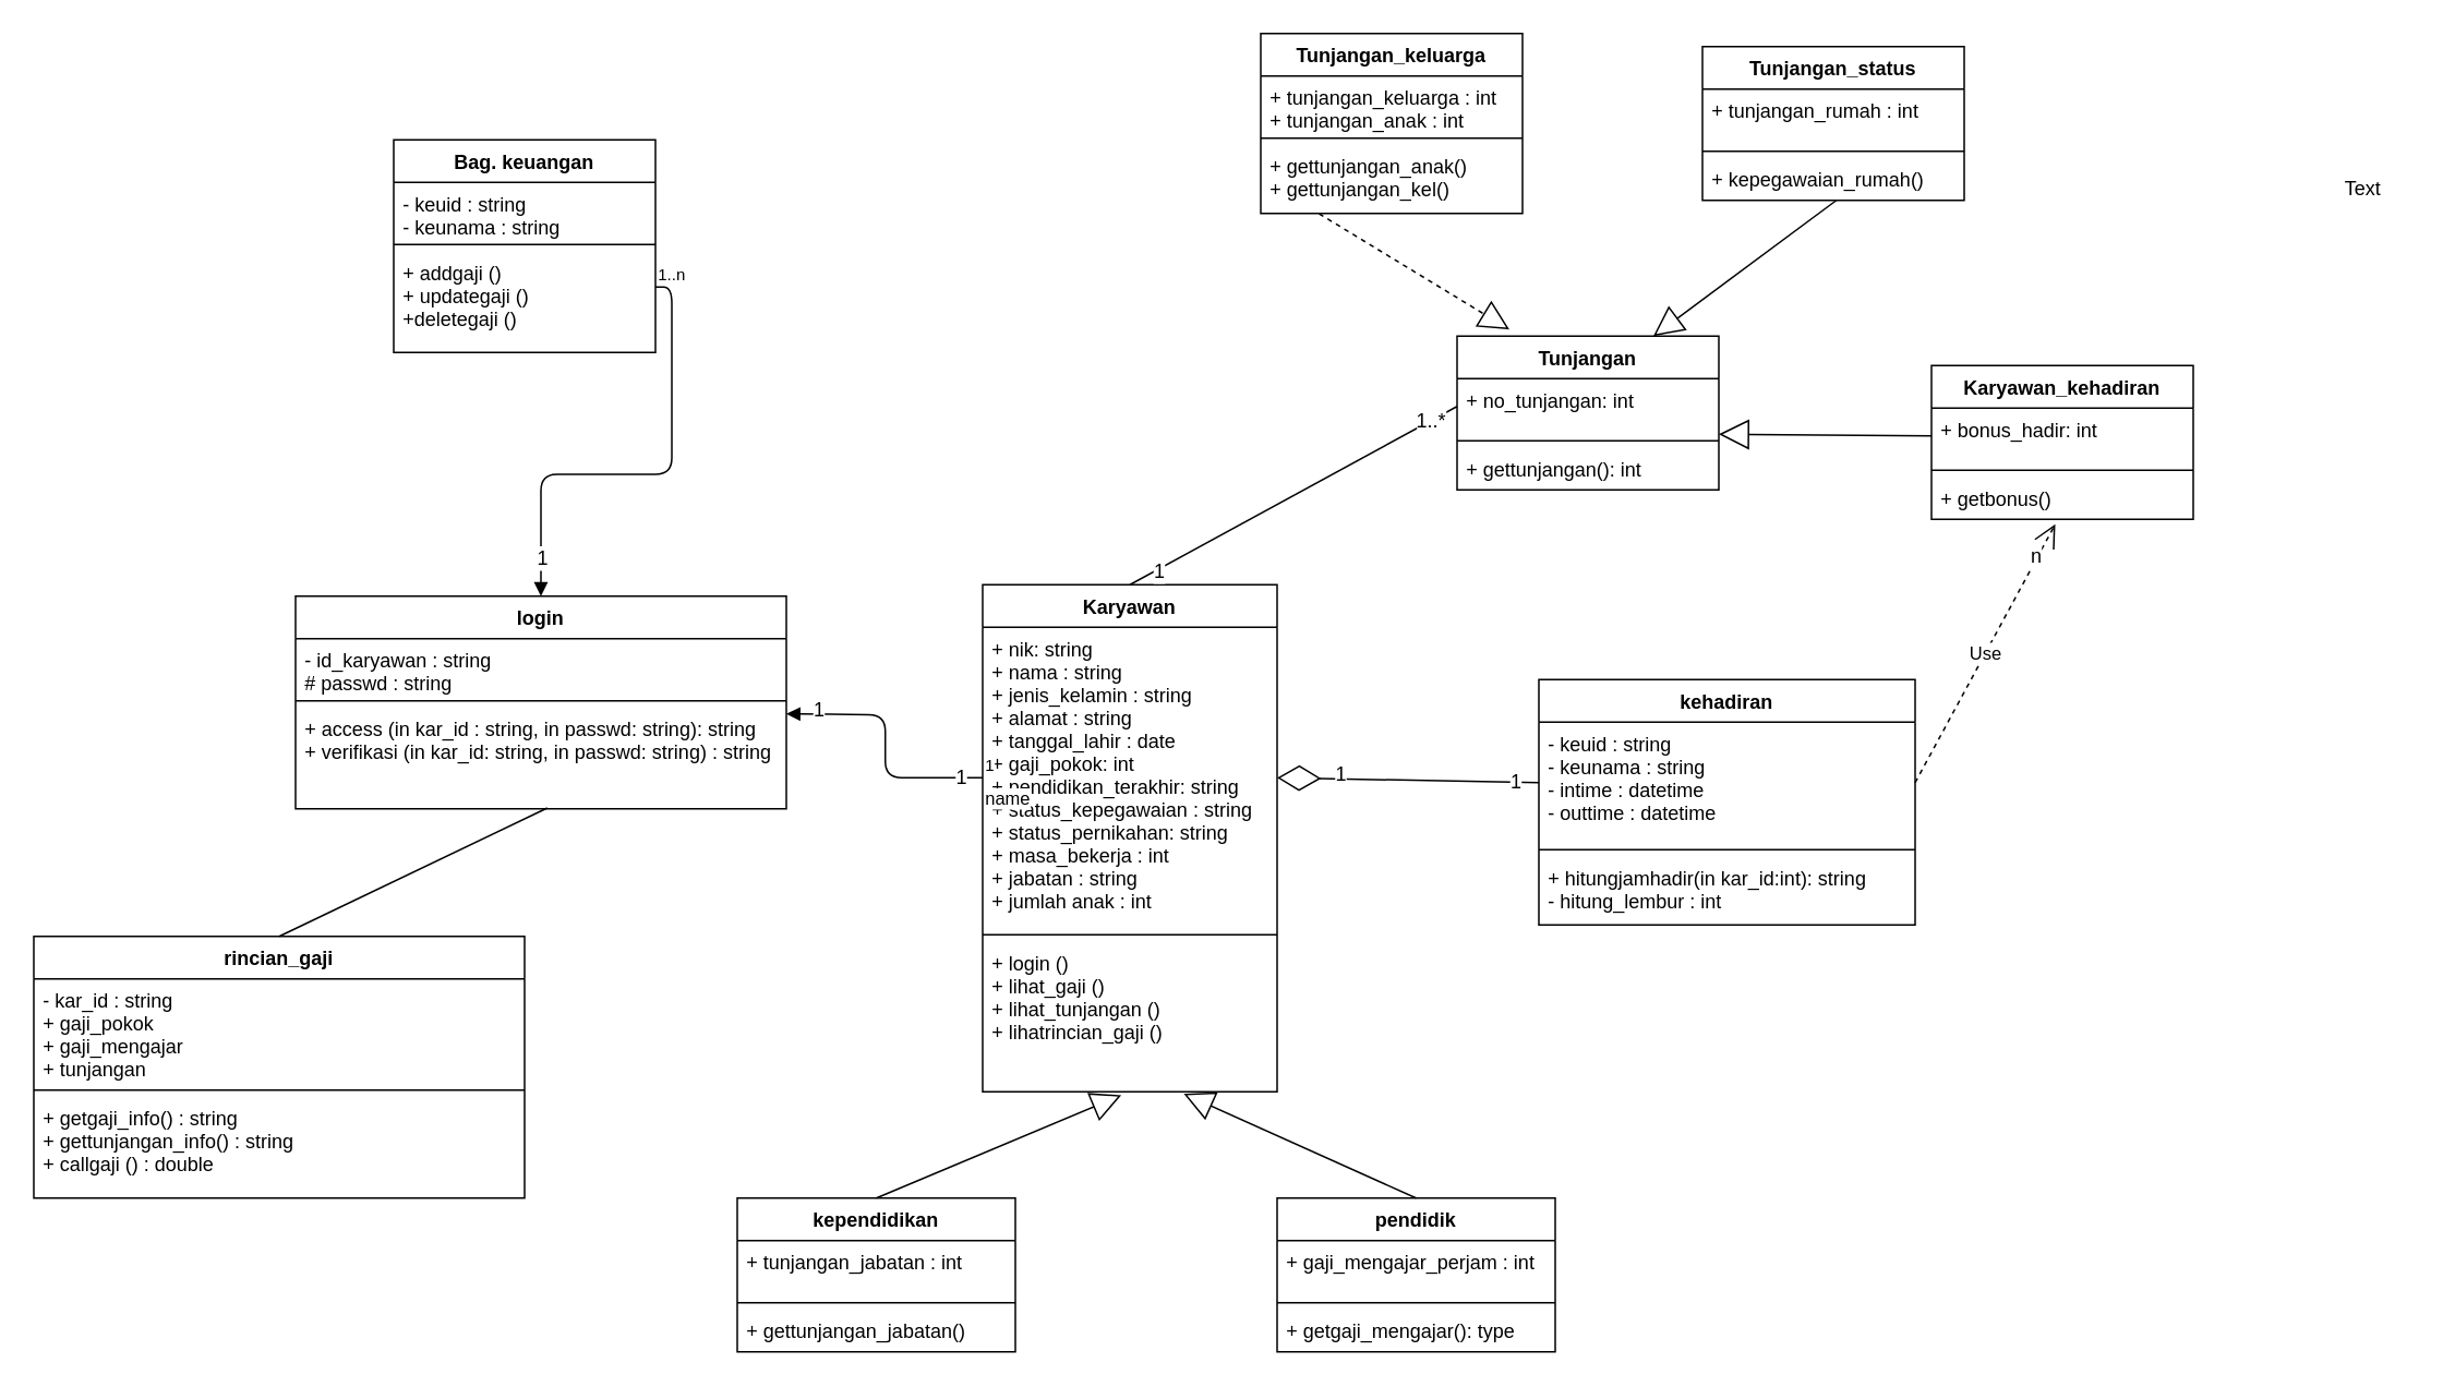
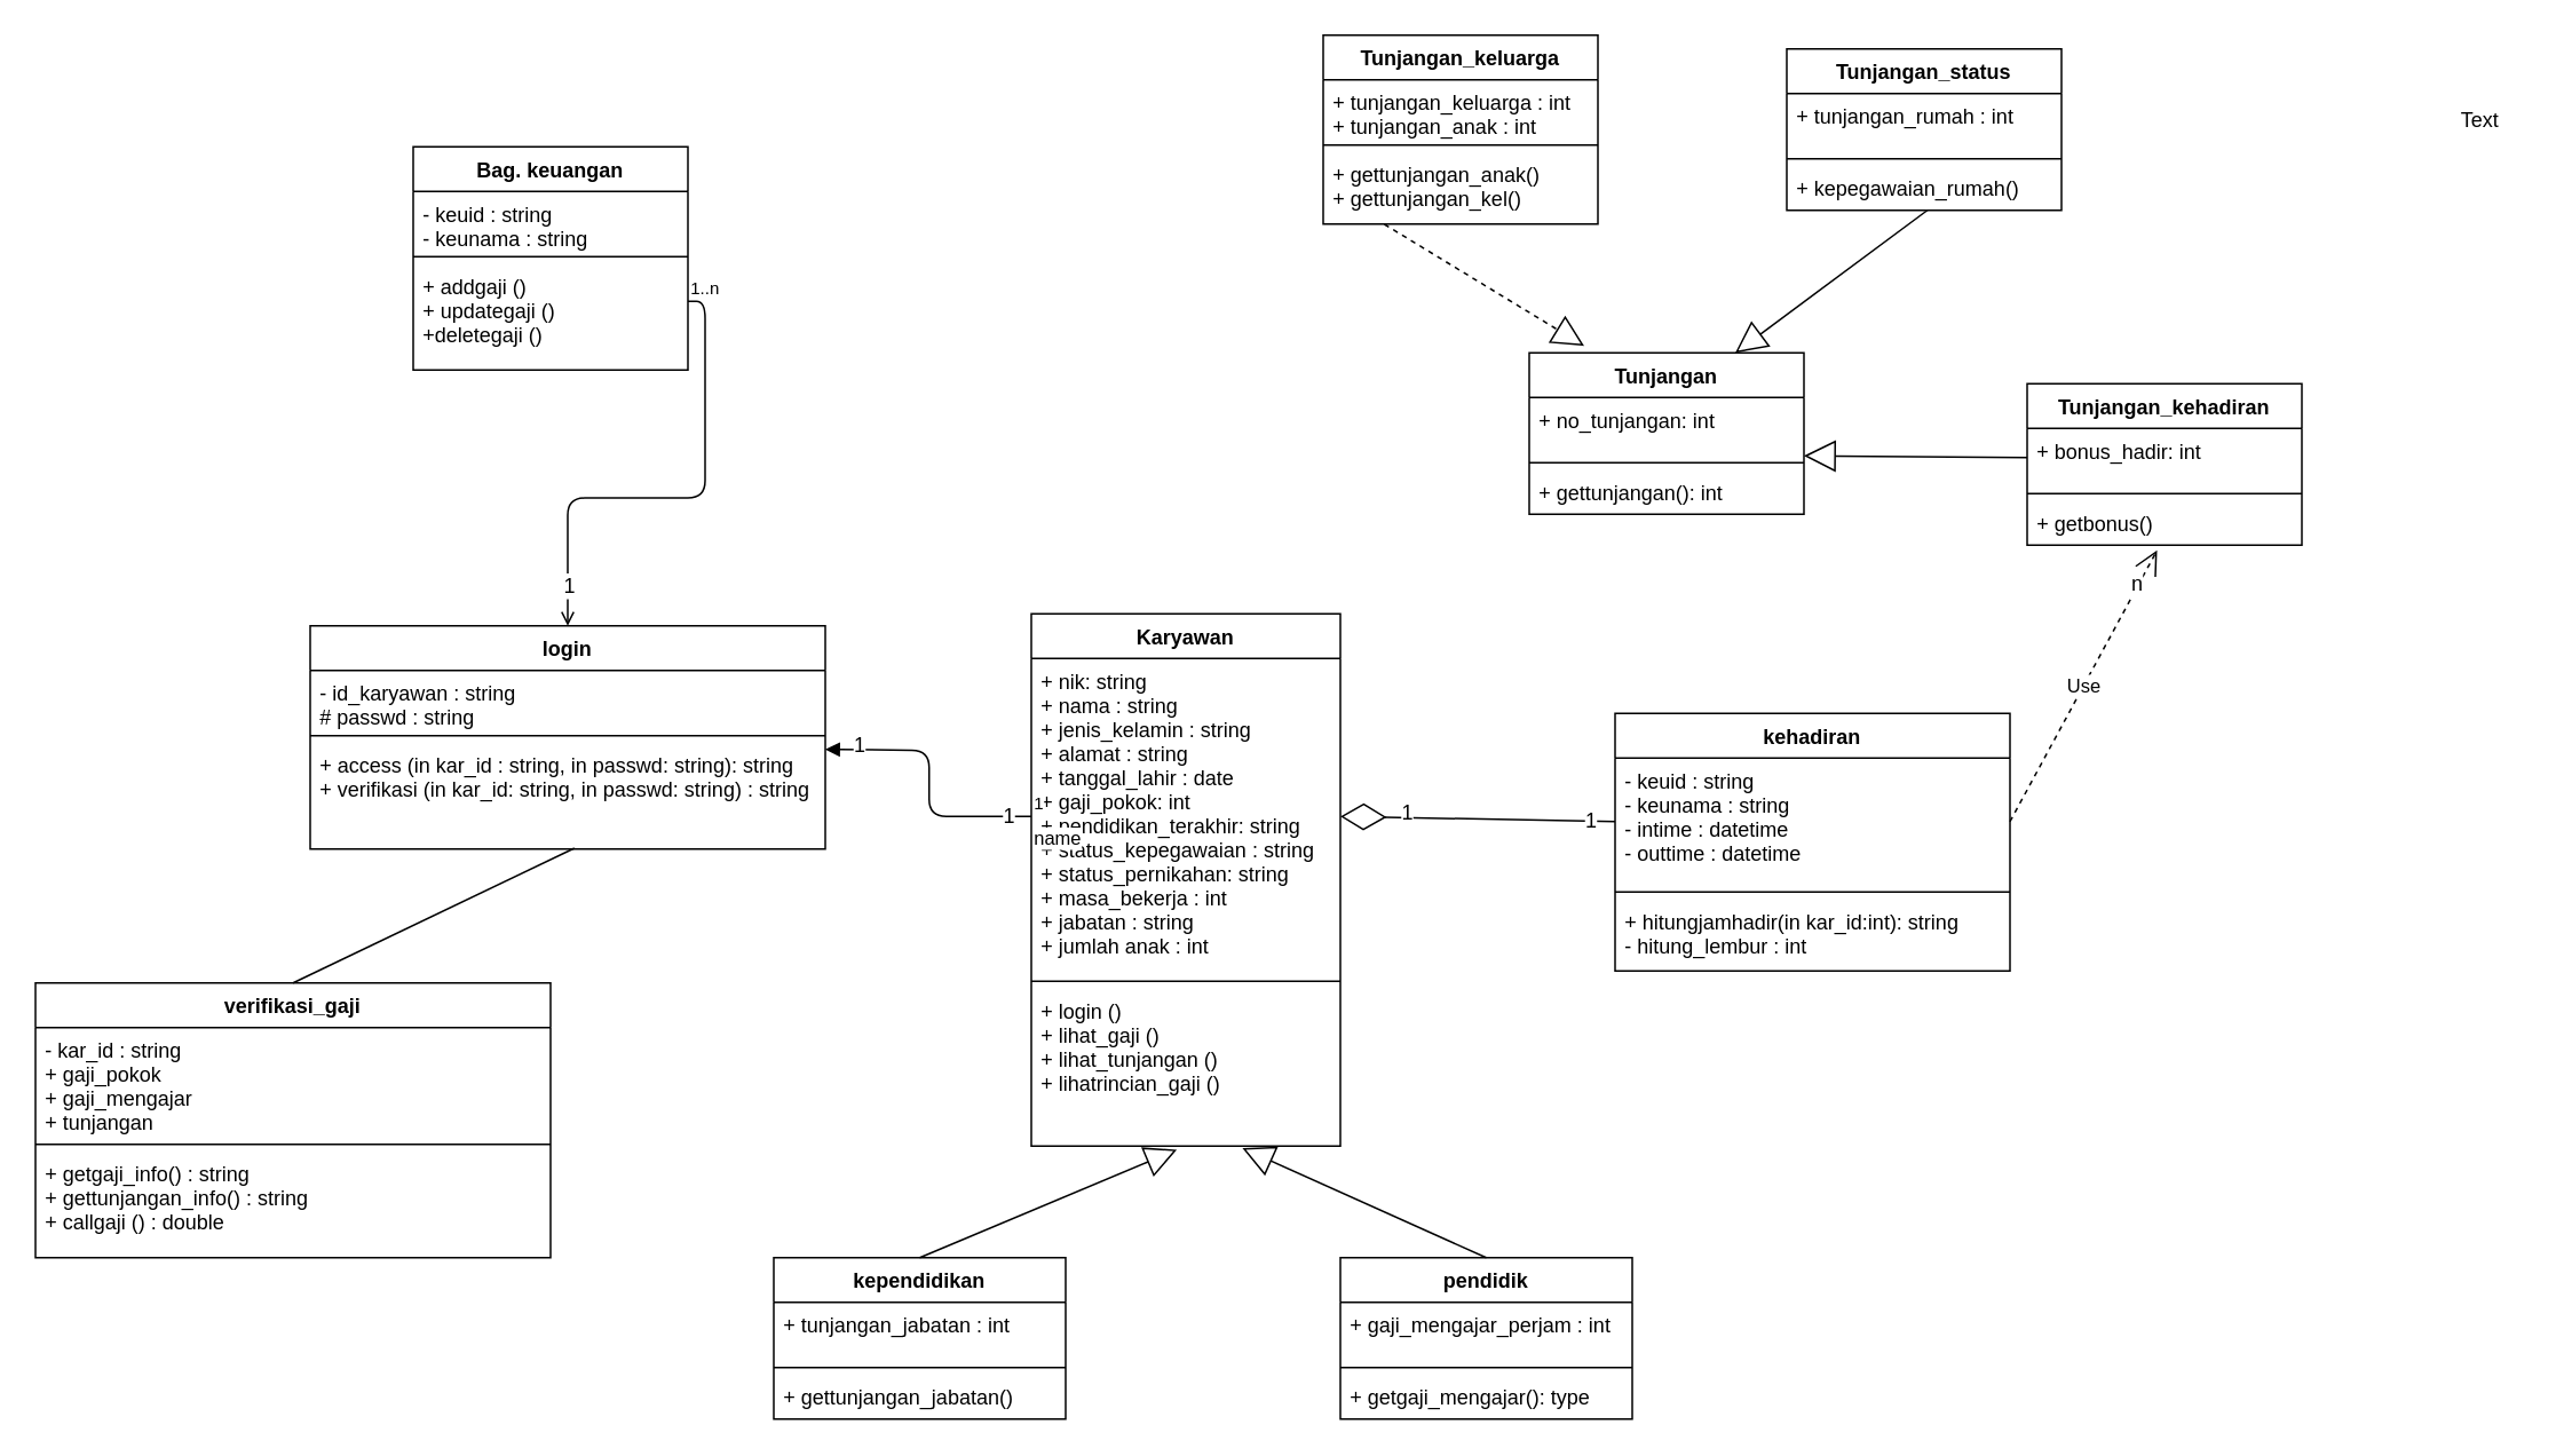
- <mxCell id="67" value="Text" style="text;html=1;resizable=0;points=[];autosize=1;align=left;verticalAlign=top;spacingTop=-4;" vertex="1" parent="1"><mxGeometry x="1431" y="105" width="40" height="20" as="geometry" /></mxCell>
+ <mxCell id="67" value="Text" style="text;html=1;resizable=0;points=[];autosize=1;align=left;verticalAlign=top;spacingTop=-4;" vertex="1" parent="1"><mxGeometry x="1431" y="60" width="40" height="20" as="geometry" /></mxCell>
- <mxCell id="18" value="Karyawan_kehadiran" style="swimlane;fontStyle=1;align=center;verticalAlign=top;childLayout=stackLayout;horizontal=1;startSize=26;horizontalStack=0;resizeParent=1;resizeParentMax=0;resizeLast=0;collapsible=1;marginBottom=0;" parent="1" vertex="1"><mxGeometry x="1180" y="223" width="160" height="94" as="geometry" /></mxCell>
+ <mxCell id="18" value="Tunjangan_kehadiran" style="swimlane;fontStyle=1;align=center;verticalAlign=top;childLayout=stackLayout;horizontal=1;startSize=26;horizontalStack=0;resizeParent=1;resizeParentMax=0;resizeLast=0;collapsible=1;marginBottom=0;" parent="1" vertex="1"><mxGeometry x="1180" y="223" width="160" height="94" as="geometry" /></mxCell>
- <mxCell id="51" value="" style="endArrow=none;html=1;exitX=0.5;exitY=0;exitDx=0;exitDy=0;entryX=0;entryY=0.5;entryDx=0;entryDy=0;" parent="1" source="2" target="7" edge="1"><mxGeometry width="50" height="50" relative="1" as="geometry"><mxPoint x="830" y="502.273" as="sourcePoint" /><mxPoint x="850" y="555" as="targetPoint" /></mxGeometry></mxCell>
- <mxCell id="52" value="1" style="text;html=1;resizable=0;points=[];align=center;verticalAlign=middle;labelBackgroundColor=#ffffff;" vertex="1" connectable="0" parent="51"><mxGeometry x="-0.831" y="-1" relative="1" as="geometry"><mxPoint as="offset" /></mxGeometry></mxCell>
- <mxCell id="53" value="1..*" style="text;html=1;resizable=0;points=[];align=center;verticalAlign=middle;labelBackgroundColor=#ffffff;" vertex="1" connectable="0" parent="51"><mxGeometry x="0.837" relative="1" as="geometry"><mxPoint as="offset" /></mxGeometry></mxCell>
- <mxCell id="63" value="" style="endArrow=block;endFill=1;html=1;edgeStyle=orthogonalEdgeStyle;align=left;verticalAlign=top;entryX=0.5;entryY=0;entryDx=0;entryDy=0;exitX=1;exitY=0.355;exitDx=0;exitDy=0;exitPerimeter=0;" parent="1" source="33" target="34" edge="1"><mxGeometry x="-1" relative="1" as="geometry"><mxPoint x="180" y="845" as="sourcePoint" /><mxPoint x="340" y="845" as="targetPoint" /></mxGeometry></mxCell>
+ <mxCell id="63" value="" style="endArrow=open;endFill=1;html=1;edgeStyle=orthogonalEdgeStyle;align=left;verticalAlign=top;entryX=0.5;entryY=0;entryDx=0;entryDy=0;exitX=1;exitY=0.355;exitDx=0;exitDy=0;exitPerimeter=0;" parent="1" source="33" target="34" edge="1"><mxGeometry x="-1" relative="1" as="geometry"><mxPoint x="180" y="845" as="sourcePoint" /><mxPoint x="340" y="845" as="targetPoint" /></mxGeometry></mxCell>
- <mxCell id="42" value="rincian_gaji" style="swimlane;fontStyle=1;align=center;verticalAlign=top;childLayout=stackLayout;horizontal=1;startSize=26;horizontalStack=0;resizeParent=1;resizeParentMax=0;resizeLast=0;collapsible=1;marginBottom=0;" parent="1" vertex="1"><mxGeometry x="20" y="572" width="300" height="160" as="geometry" /></mxCell>
+ <mxCell id="42" value="verifikasi_gaji" style="swimlane;fontStyle=1;align=center;verticalAlign=top;childLayout=stackLayout;horizontal=1;startSize=26;horizontalStack=0;resizeParent=1;resizeParentMax=0;resizeLast=0;collapsible=1;marginBottom=0;" parent="1" vertex="1"><mxGeometry x="20" y="572" width="300" height="160" as="geometry" /></mxCell>
